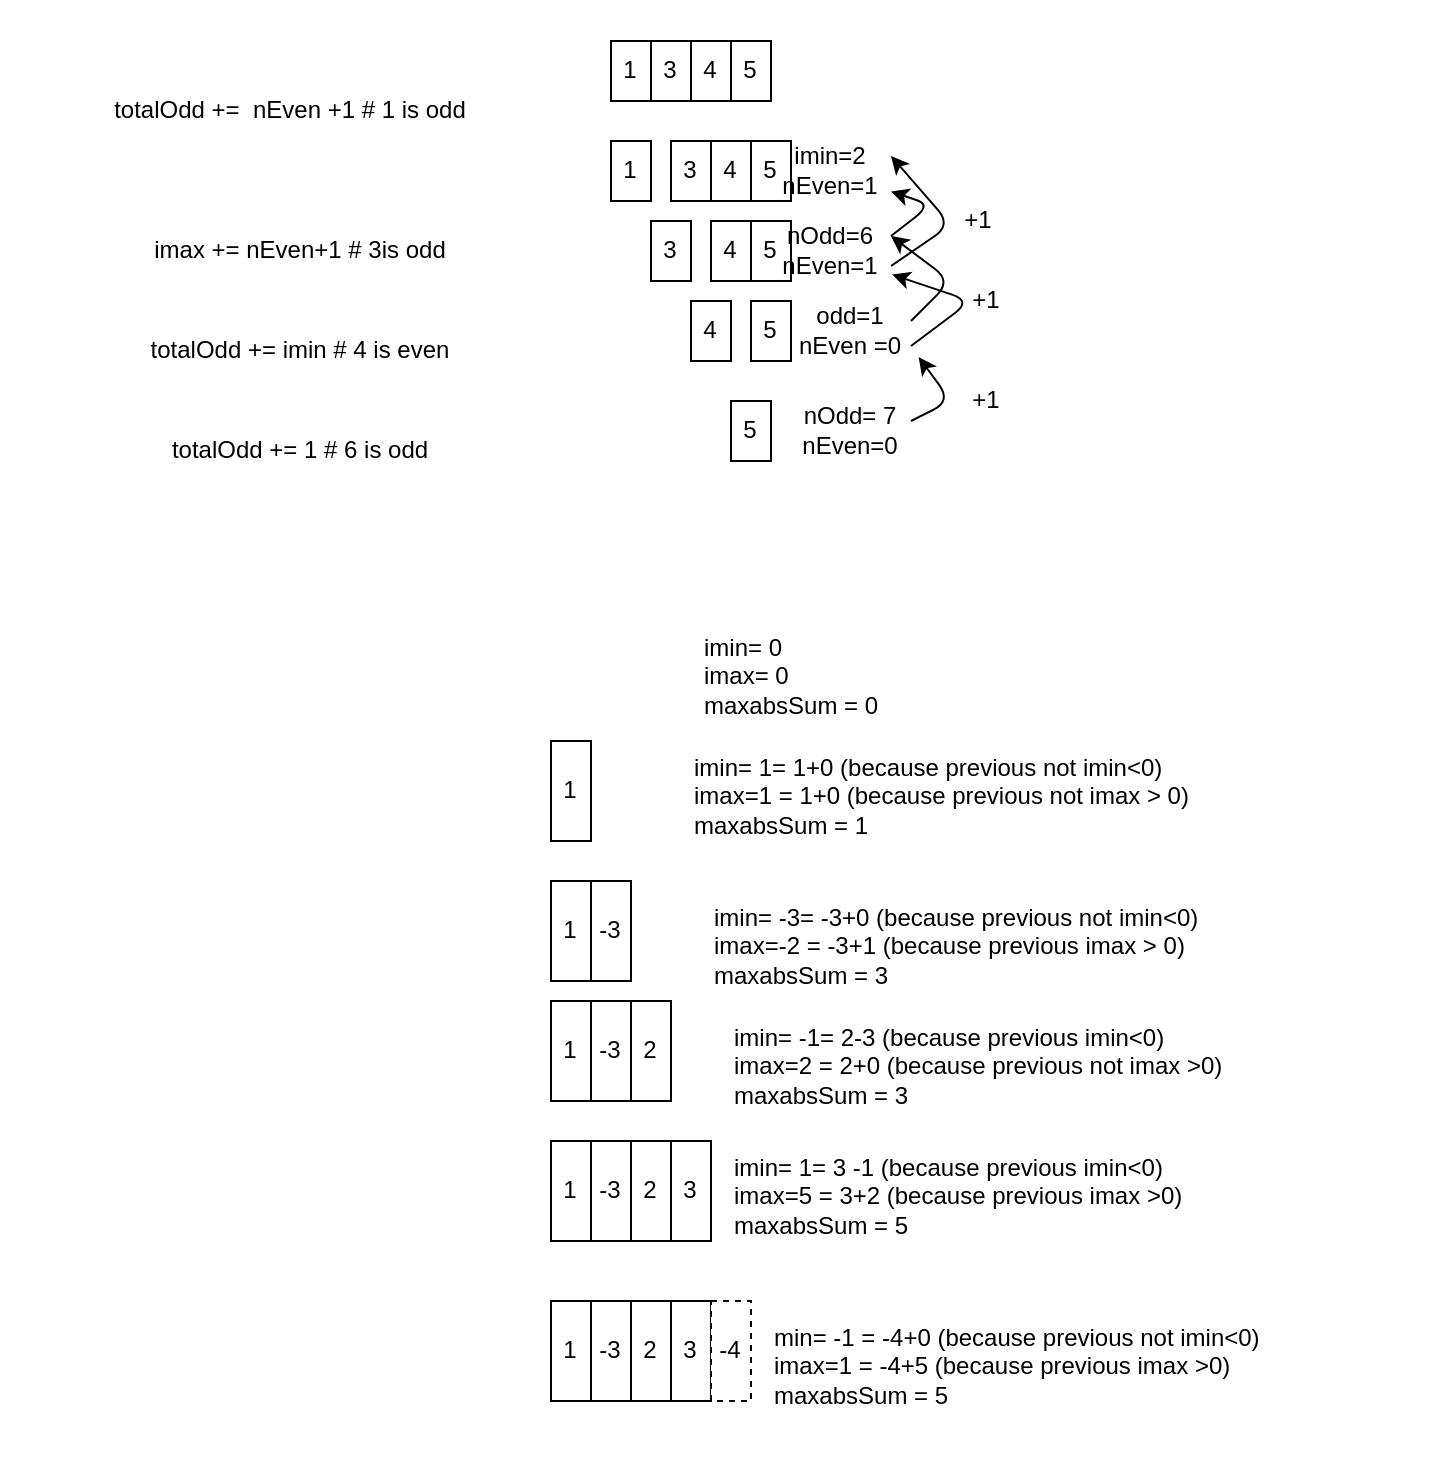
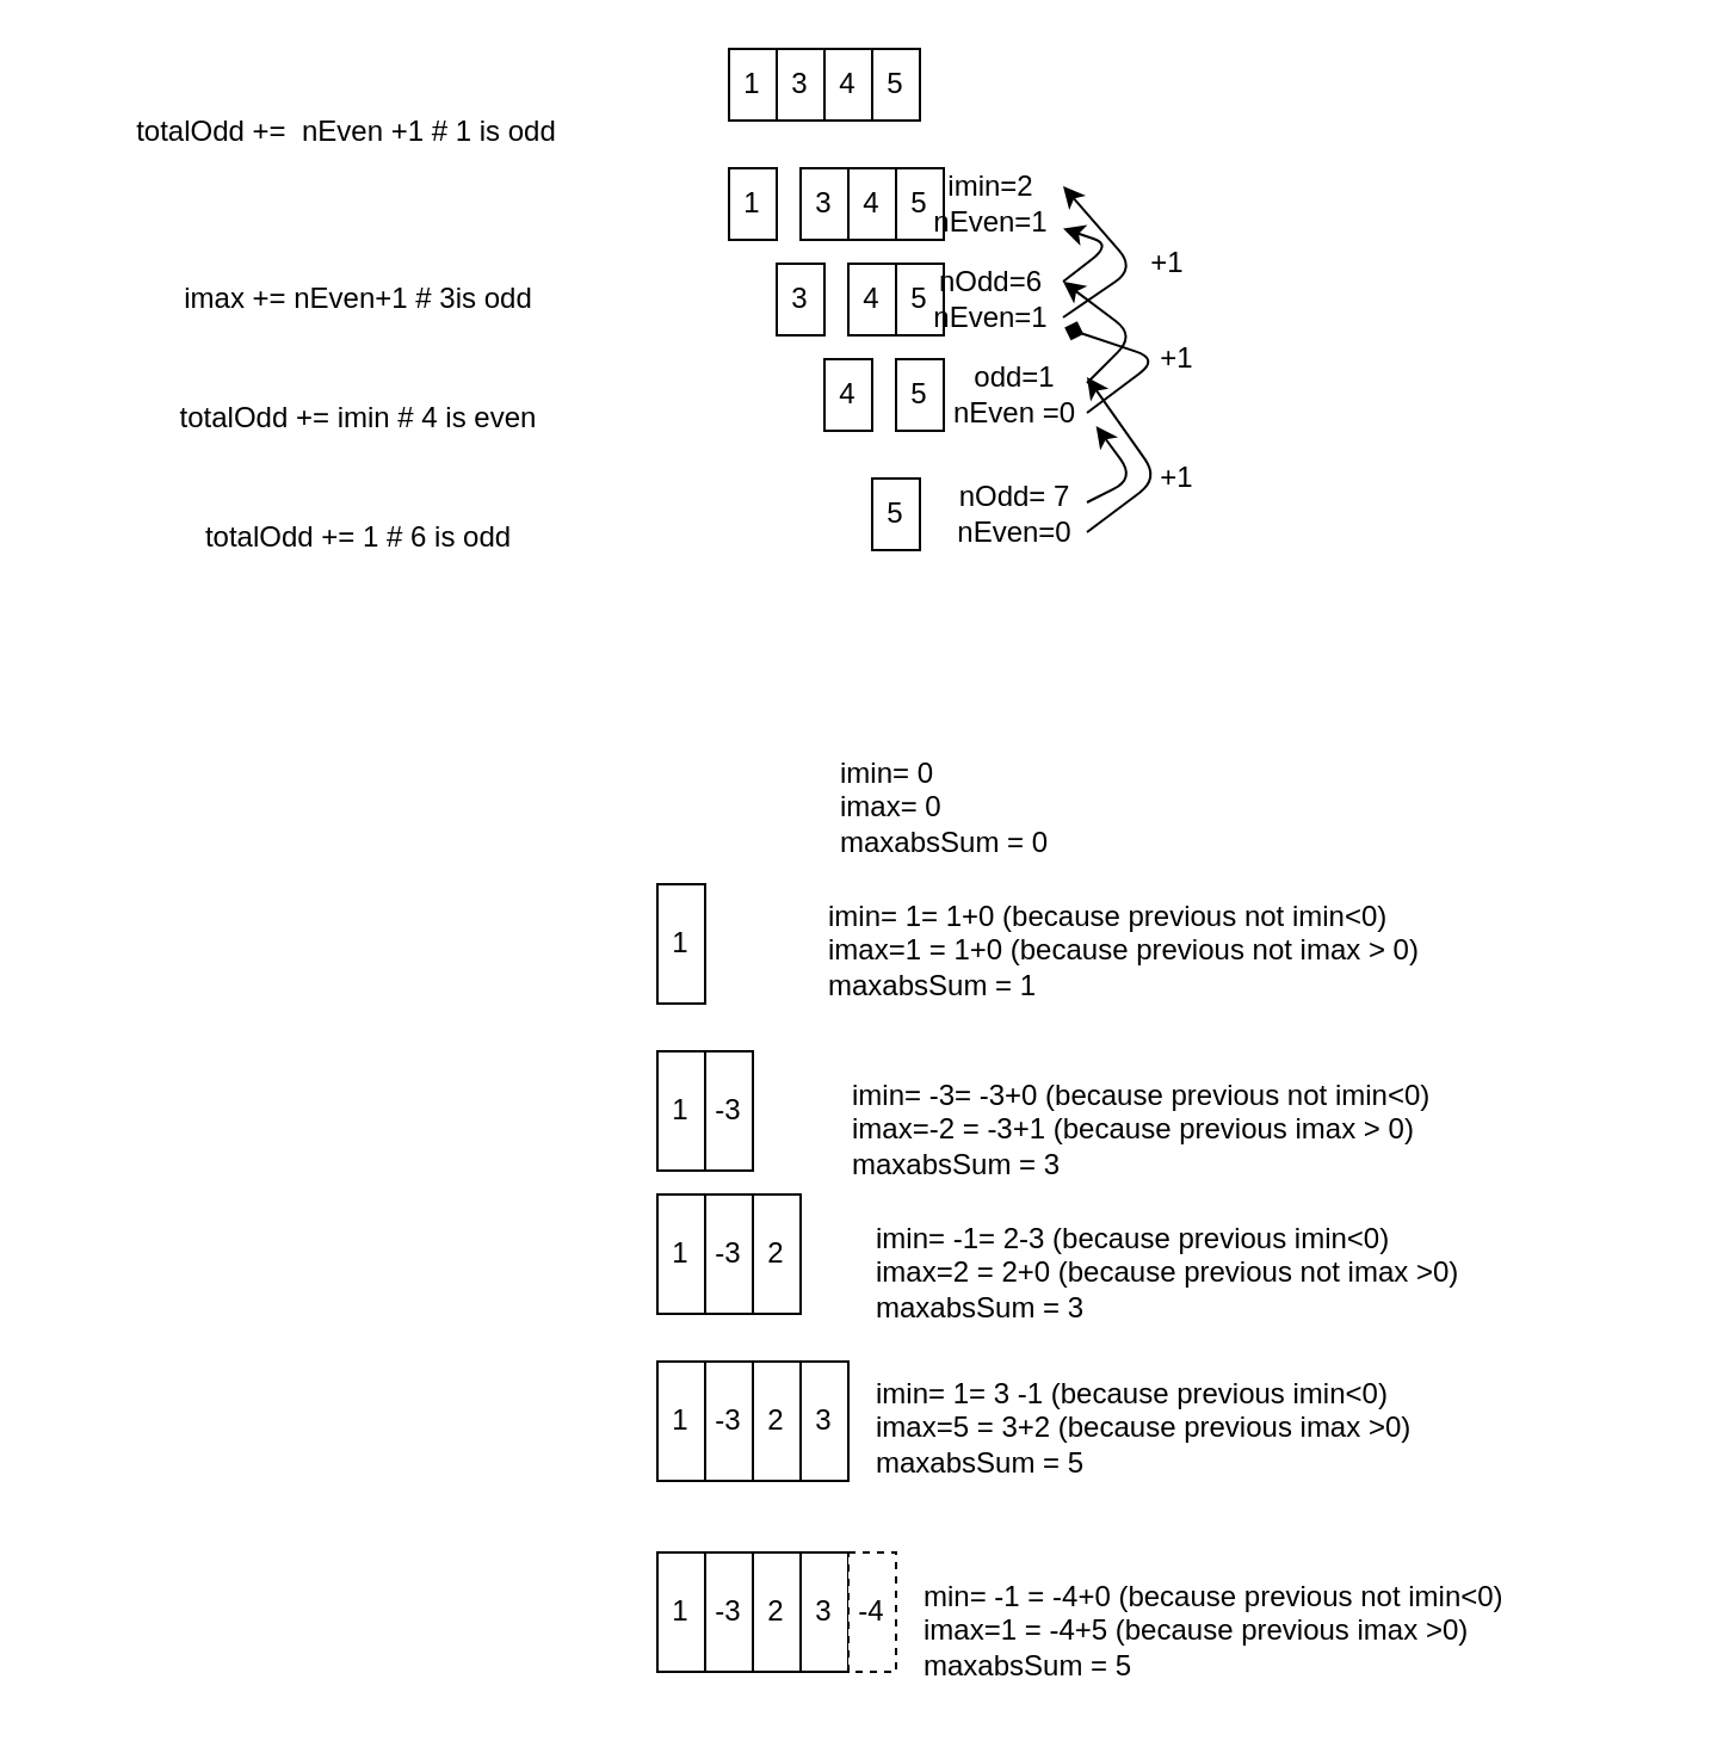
- <mxCell id="28" value="" style="endArrow=classic;html=1;rounded=1;entryX=1.01;entryY=0.893;entryDx=0;entryDy=0;curved=0;exitX=1;exitY=0.75;exitDx=0;exitDy=0;entryPerimeter=0;" edge="1" parent="1" source="19" target="15"><mxGeometry width="50" height="50" relative="1" as="geometry"><mxPoint x="465" y="170" as="sourcePoint" /><mxPoint x="455" y="128" as="targetPoint" /><Array as="points"><mxPoint x="485" y="150" /></Array></mxGeometry></mxCell>
+ <mxCell id="28" value="" style="endArrow=diamond;html=1;rounded=1;entryX=1.01;entryY=0.893;entryDx=0;entryDy=0;curved=0;exitX=1;exitY=0.75;exitDx=0;exitDy=0;entryPerimeter=0;" edge="1" parent="1" source="19" target="15"><mxGeometry width="50" height="50" relative="1" as="geometry"><mxPoint x="465" y="170" as="sourcePoint" /><mxPoint x="455" y="128" as="targetPoint" /><Array as="points"><mxPoint x="485" y="150" /></Array></mxGeometry></mxCell>
+ <mxCell id="25" value="" style="endArrow=classic;html=1;rounded=1;entryX=1;entryY=0.25;entryDx=0;entryDy=0;curved=0;exitX=1;exitY=0.75;exitDx=0;exitDy=0;" edge="1" parent="1" source="22" target="19"><mxGeometry width="50" height="50" relative="1" as="geometry"><mxPoint x="465" y="220" as="sourcePoint" /><mxPoint x="468.82" y="187.99" as="targetPoint" /><Array as="points"><mxPoint x="485" y="200" /></Array></mxGeometry></mxCell>
